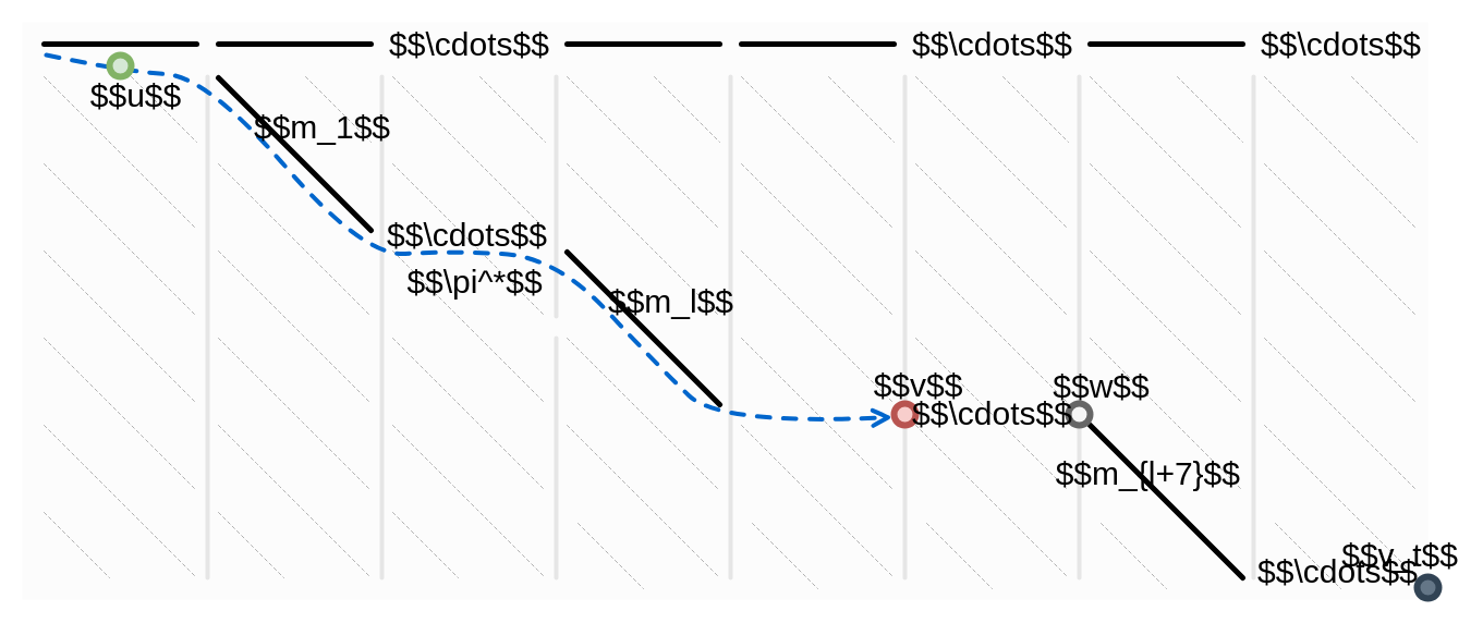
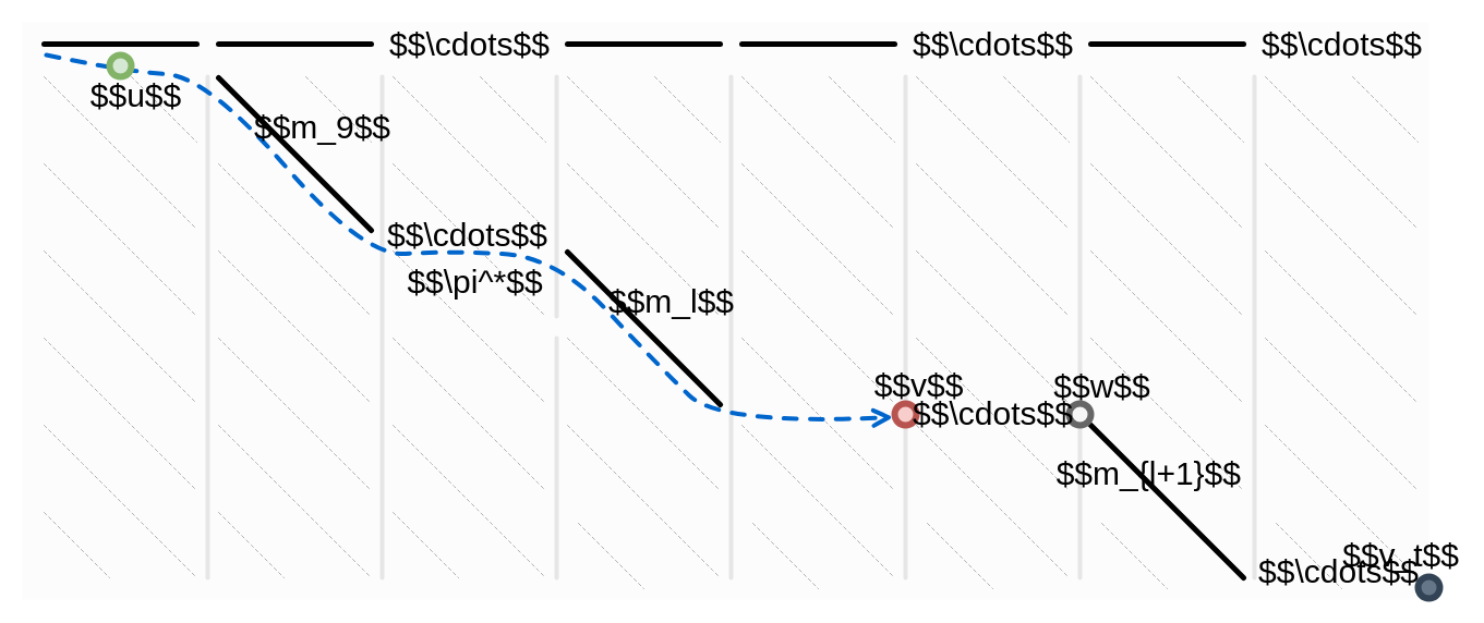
- <mxCell id="92" value="$$m_1$$" style="text;html=1;align=center;verticalAlign=middle;resizable=0;points=[];autosize=1;strokeColor=none;fillColor=none;labelBorderColor=none;fontSize=30;" parent="88" vertex="1"><mxGeometry x="220" y="91" width="150" height="50" as="geometry" /></mxCell>
+ <mxCell id="92" value="$$m_9$$" style="text;html=1;align=center;verticalAlign=middle;resizable=0;points=[];autosize=1;strokeColor=none;fillColor=none;labelBorderColor=none;fontSize=30;" parent="88" vertex="1"><mxGeometry x="220" y="91" width="150" height="50" as="geometry" /></mxCell>
- <mxCell id="94" value="$$m_{l+7}$$" style="text;html=1;align=right;verticalAlign=middle;resizable=0;points=[];autosize=1;strokeColor=none;fillColor=none;labelBorderColor=none;fontSize=30;" parent="88" vertex="1"><mxGeometry x="949" y="409" width="190" height="50" as="geometry" /></mxCell>
+ <mxCell id="94" value="$$m_{l+1}$$" style="text;html=1;align=right;verticalAlign=middle;resizable=0;points=[];autosize=1;strokeColor=none;fillColor=none;labelBorderColor=none;fontSize=30;" parent="88" vertex="1"><mxGeometry x="949" y="409" width="190" height="50" as="geometry" /></mxCell>
